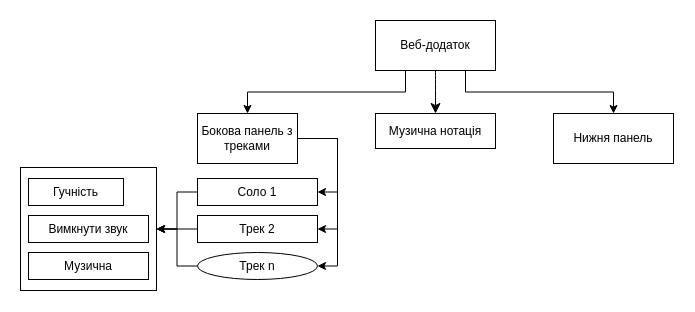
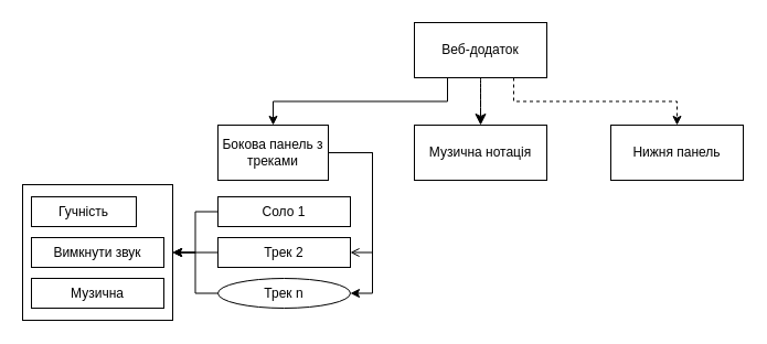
- <mxCell id="5" style="edgeStyle=orthogonalEdgeStyle;rounded=0;orthogonalLoop=1;jettySize=auto;html=1;exitX=0.75;exitY=1;exitDx=0;exitDy=0;entryX=0.5;entryY=0;entryDx=0;entryDy=0;" edge="1" parent="1" source="6" target="12"><mxGeometry relative="1" as="geometry" /></mxCell>
+ <mxCell id="5" style="edgeStyle=orthogonalEdgeStyle;rounded=0;orthogonalLoop=1;jettySize=auto;html=1;exitX=0.75;exitY=1;exitDx=0;exitDy=0;entryX=0.5;entryY=0;entryDx=0;entryDy=0;dashed=1;" edge="1" parent="1" source="6" target="12"><mxGeometry relative="1" as="geometry" /></mxCell>
- <mxCell id="7" value="Музична нотація" style="rounded=0;whiteSpace=wrap;html=1;" parent="1" vertex="1"><mxGeometry x="375" y="113" width="120" height="35" as="geometry" /></mxCell>
+ <mxCell id="7" value="Музична нотація" style="rounded=0;whiteSpace=wrap;html=1;" parent="1" vertex="1"><mxGeometry x="375" y="113" width="120" height="50" as="geometry" /></mxCell>
- <mxCell id="8" style="edgeStyle=orthogonalEdgeStyle;rounded=0;orthogonalLoop=1;jettySize=auto;html=1;exitX=1;exitY=0.5;exitDx=0;exitDy=0;entryX=1;entryY=0.5;entryDx=0;entryDy=0;" edge="1" parent="1" source="11" target="14"><mxGeometry relative="1" as="geometry" /></mxCell>
- <mxCell id="9" style="edgeStyle=orthogonalEdgeStyle;rounded=0;orthogonalLoop=1;jettySize=auto;html=1;exitX=1;exitY=0.5;exitDx=0;exitDy=0;entryX=1;entryY=0.5;entryDx=0;entryDy=0;" edge="1" parent="1" source="11" target="16"><mxGeometry relative="1" as="geometry" /></mxCell>
+ <mxCell id="9" style="edgeStyle=orthogonalEdgeStyle;rounded=0;orthogonalLoop=1;jettySize=auto;html=1;exitX=1;exitY=0.5;exitDx=0;exitDy=0;entryX=1;entryY=0.5;entryDx=0;entryDy=0;endArrow=open;" edge="1" parent="1" source="11" target="16"><mxGeometry relative="1" as="geometry" /></mxCell>
